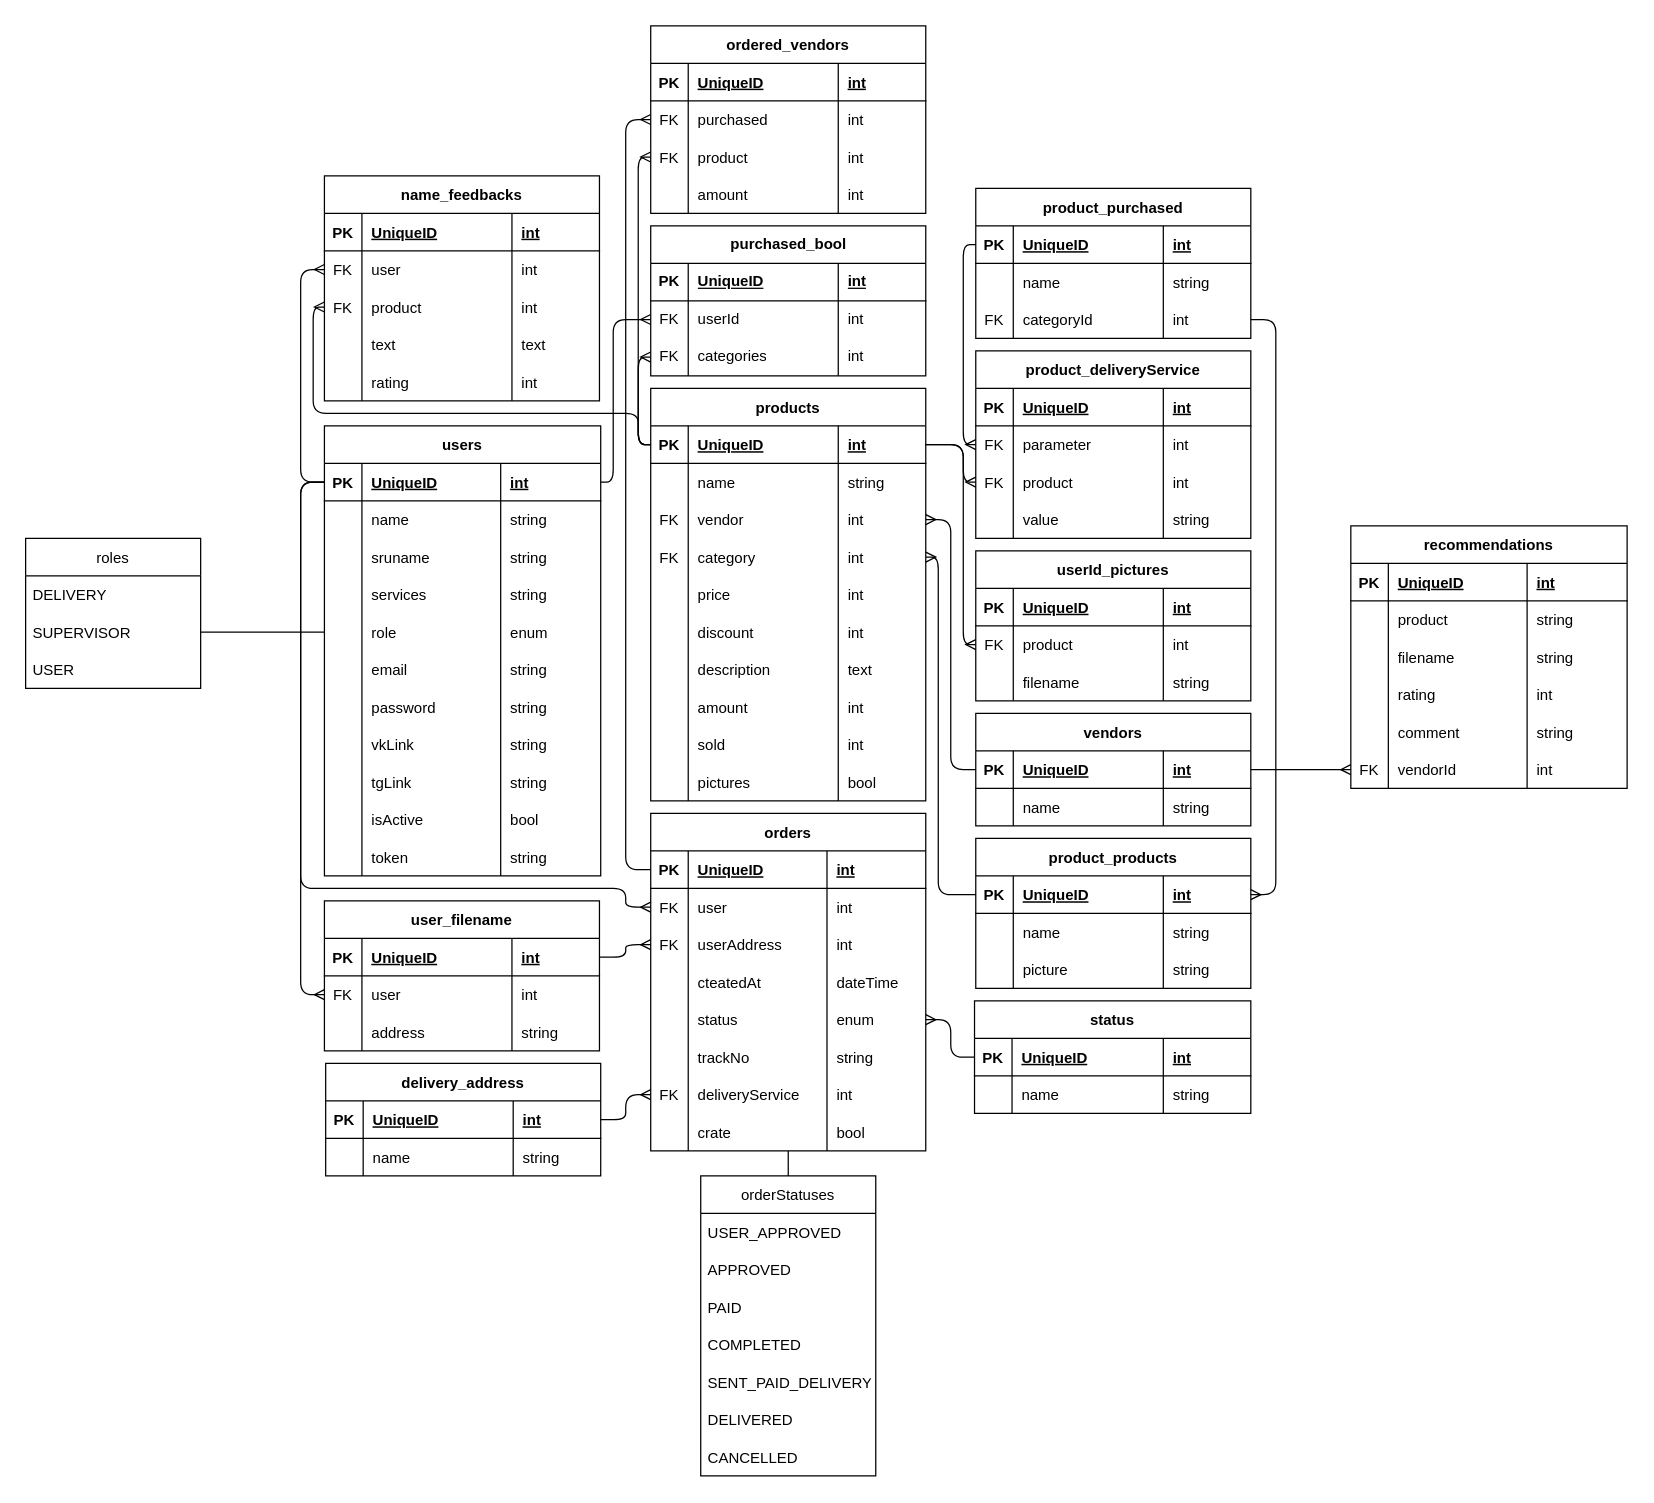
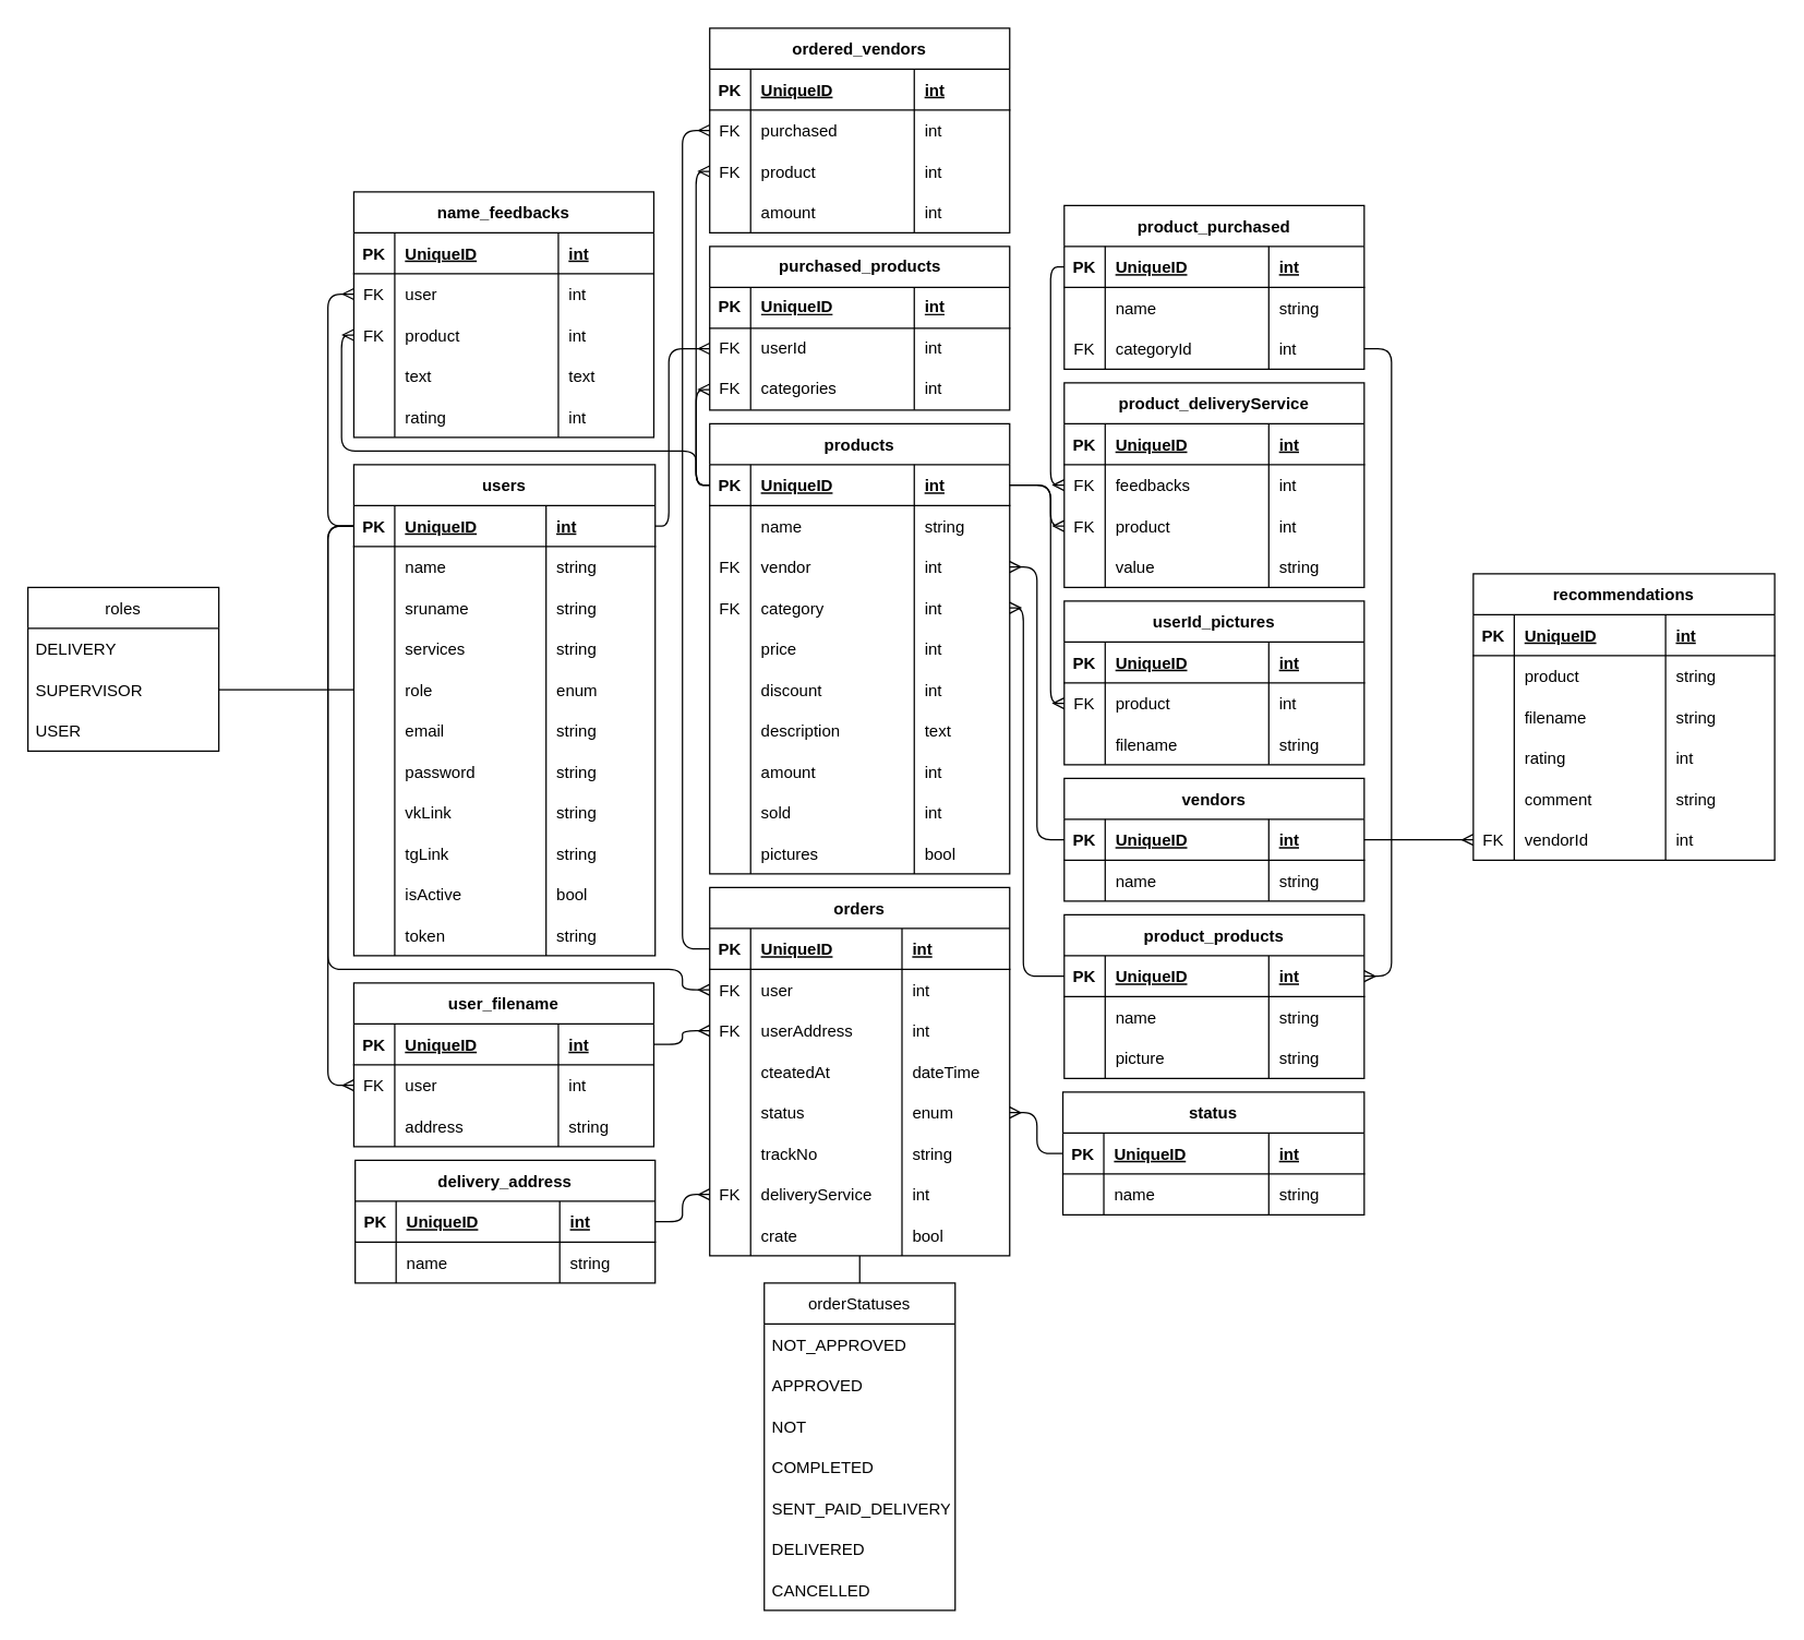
- <mxCell id="310" value="purchased_bool" style="shape=table;startSize=30;container=1;collapsible=1;childLayout=tableLayout;fixedRows=1;rowLines=0;fontStyle=1;align=center;resizeLast=1;html=1;" parent="1" vertex="1"><mxGeometry x="520" y="180" width="220" height="120" as="geometry" /></mxCell>
+ <mxCell id="310" value="purchased_products" style="shape=table;startSize=30;container=1;collapsible=1;childLayout=tableLayout;fixedRows=1;rowLines=0;fontStyle=1;align=center;resizeLast=1;html=1;" parent="1" vertex="1"><mxGeometry x="520" y="180" width="220" height="120" as="geometry" /></mxCell>
- <mxCell id="184" value="parameter" style="shape=partialRectangle;connectable=0;fillColor=none;top=0;left=0;bottom=0;right=0;align=left;spacingLeft=6;overflow=hidden;" parent="182" vertex="1"><mxGeometry x="30" width="120" height="30" as="geometry"><mxRectangle width="120" height="30" as="alternateBounds" /></mxGeometry></mxCell>
+ <mxCell id="184" value="feedbacks" style="shape=partialRectangle;connectable=0;fillColor=none;top=0;left=0;bottom=0;right=0;align=left;spacingLeft=6;overflow=hidden;" parent="182" vertex="1"><mxGeometry x="30" width="120" height="30" as="geometry"><mxRectangle width="120" height="30" as="alternateBounds" /></mxGeometry></mxCell>
- <mxCell id="271" value="USER_APPROVED" style="text;strokeColor=none;fillColor=none;align=left;verticalAlign=middle;spacingLeft=4;spacingRight=4;overflow=hidden;points=[[0,0.5],[1,0.5]];portConstraint=eastwest;rotatable=0;" parent="270" vertex="1"><mxGeometry y="30" width="140" height="30" as="geometry" /></mxCell>
+ <mxCell id="271" value="NOT_APPROVED" style="text;strokeColor=none;fillColor=none;align=left;verticalAlign=middle;spacingLeft=4;spacingRight=4;overflow=hidden;points=[[0,0.5],[1,0.5]];portConstraint=eastwest;rotatable=0;" parent="270" vertex="1"><mxGeometry y="30" width="140" height="30" as="geometry" /></mxCell>
- <mxCell id="273" value="PAID" style="text;strokeColor=none;fillColor=none;align=left;verticalAlign=middle;spacingLeft=4;spacingRight=4;overflow=hidden;points=[[0,0.5],[1,0.5]];portConstraint=eastwest;rotatable=0;" parent="270" vertex="1"><mxGeometry y="90" width="140" height="30" as="geometry" /></mxCell>
+ <mxCell id="273" value="NOT" style="text;strokeColor=none;fillColor=none;align=left;verticalAlign=middle;spacingLeft=4;spacingRight=4;overflow=hidden;points=[[0,0.5],[1,0.5]];portConstraint=eastwest;rotatable=0;" parent="270" vertex="1"><mxGeometry y="90" width="140" height="30" as="geometry" /></mxCell>
